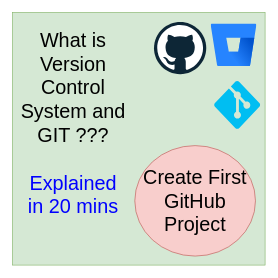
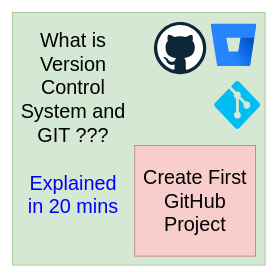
- <mxCell id="8" value="Create First GitHub&lt;br&gt;Project" style="ellipse;whiteSpace=wrap;html=1;fontSize=33;strokeColor=#b85450;fillColor=#f8cecc;" parent="1" vertex="1"><mxGeometry x="224" y="242" width="201" height="184" as="geometry" /></mxCell>
+ <mxCell id="8" value="Create First GitHub&lt;br&gt;Project" style="whiteSpace=wrap;html=1;fontSize=33;strokeColor=#b85450;fillColor=#f8cecc;rounded=0;" parent="1" vertex="1"><mxGeometry x="224" y="242" width="201" height="184" as="geometry" /></mxCell>
